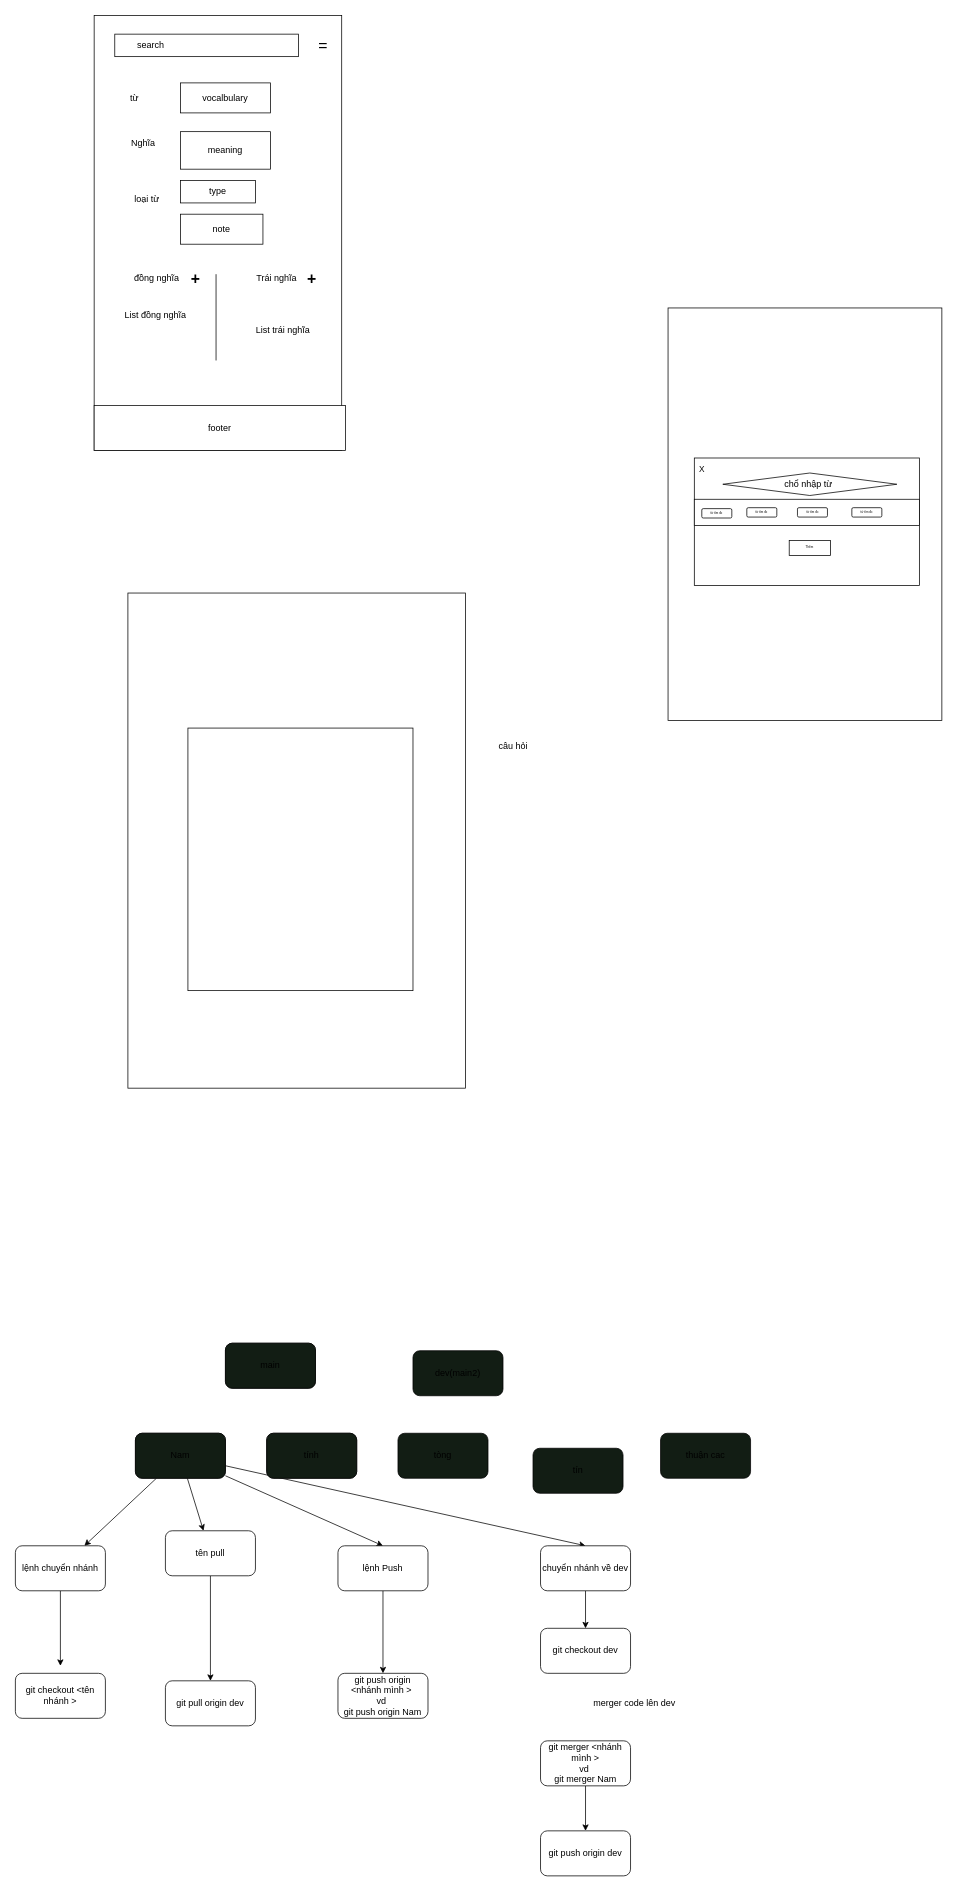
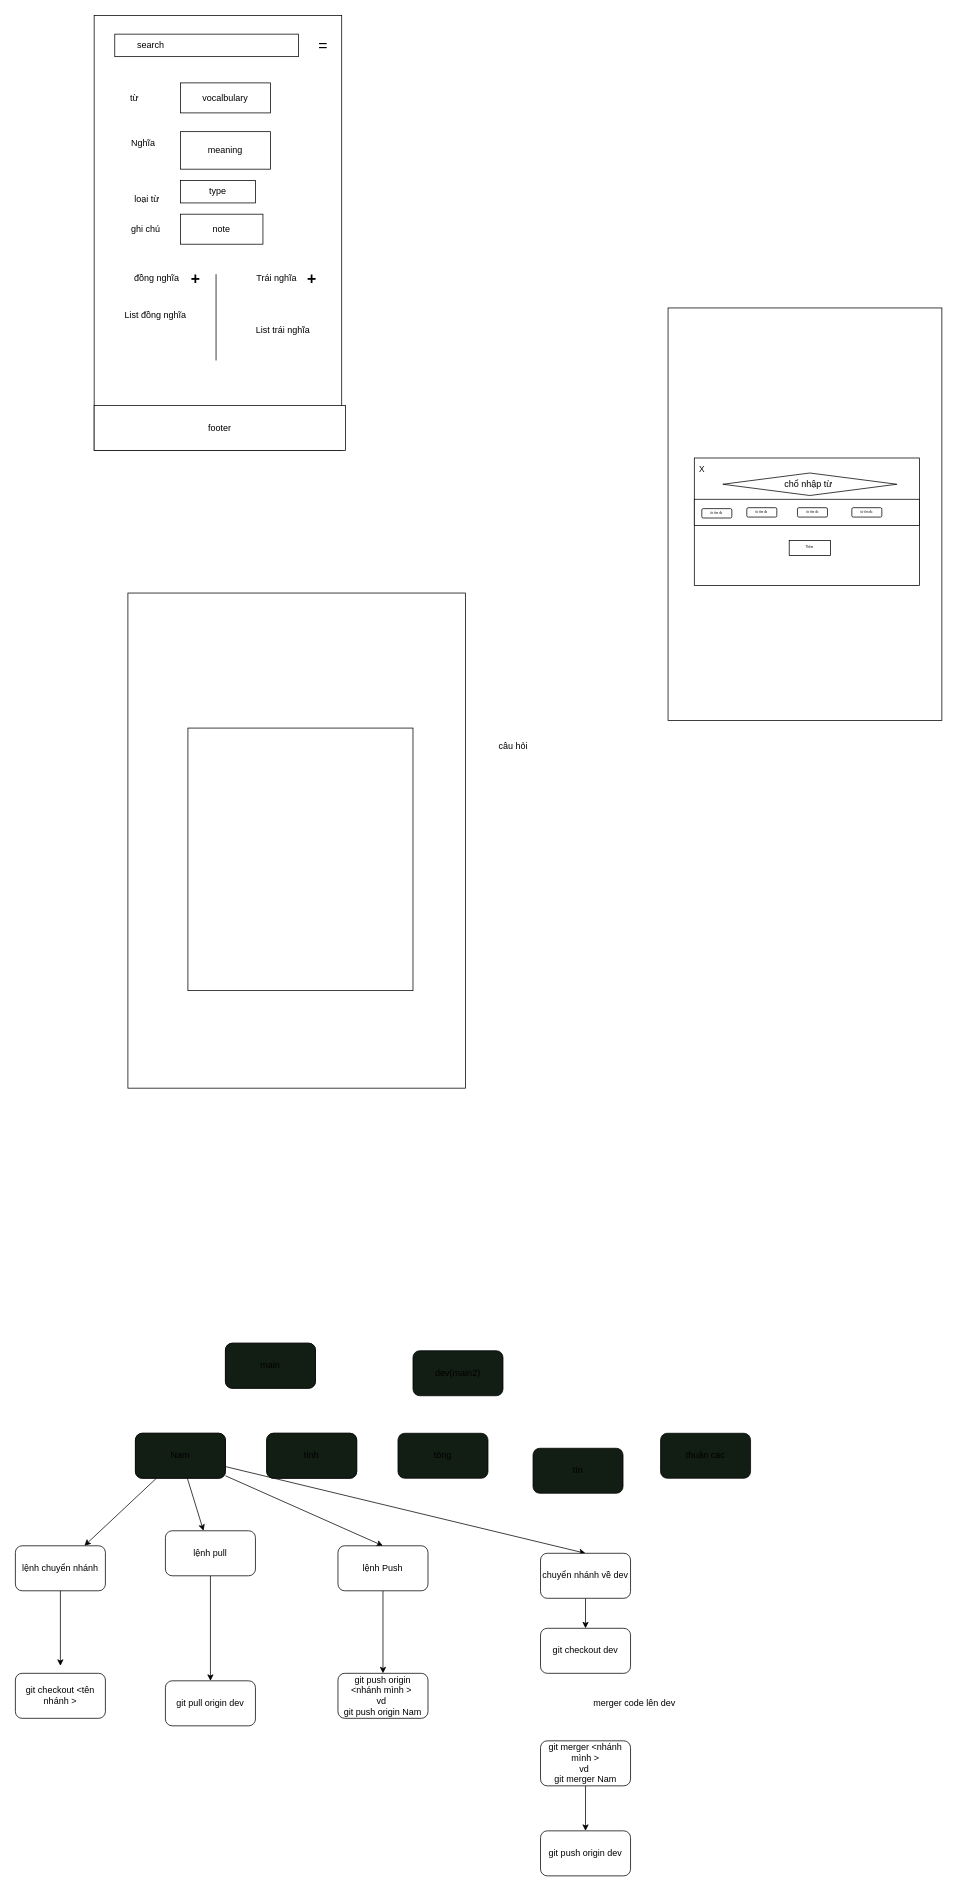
+ <mxCell id="17" value="ghi chú&amp;nbsp;" style="text;html=1;align=center;verticalAlign=middle;resizable=0;points=[];autosize=1;strokeColor=none;fillColor=none;" parent="1" vertex="1"><mxGeometry x="160" y="290" width="70" height="30" as="geometry" /></mxCell>
- <mxCell id="52" value="tên pull" style="whiteSpace=wrap;html=1;rounded=1;" vertex="1" parent="1"><mxGeometry x="220" y="2040" width="120" height="60" as="geometry" /></mxCell>
+ <mxCell id="52" value="lệnh pull" style="whiteSpace=wrap;html=1;rounded=1;" vertex="1" parent="1"><mxGeometry x="220" y="2040" width="120" height="60" as="geometry" /></mxCell>
- <mxCell id="58" value="chuyển nhánh về dev" style="whiteSpace=wrap;html=1;rounded=1;" vertex="1" parent="1"><mxGeometry x="720" y="2060" width="120" height="60" as="geometry" /></mxCell>
+ <mxCell id="58" value="chuyển nhánh về dev" style="whiteSpace=wrap;html=1;rounded=1;" vertex="1" parent="1"><mxGeometry x="720" y="2070" width="120" height="60" as="geometry" /></mxCell>
